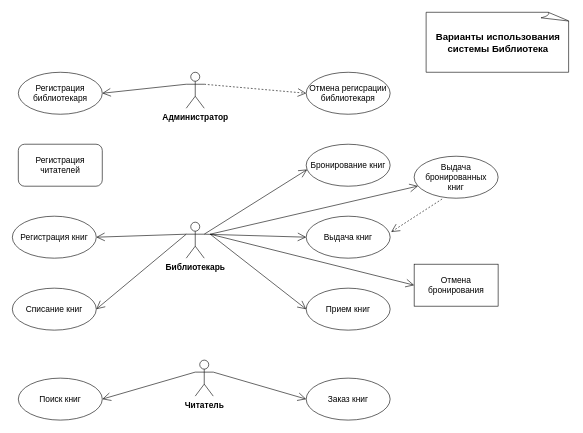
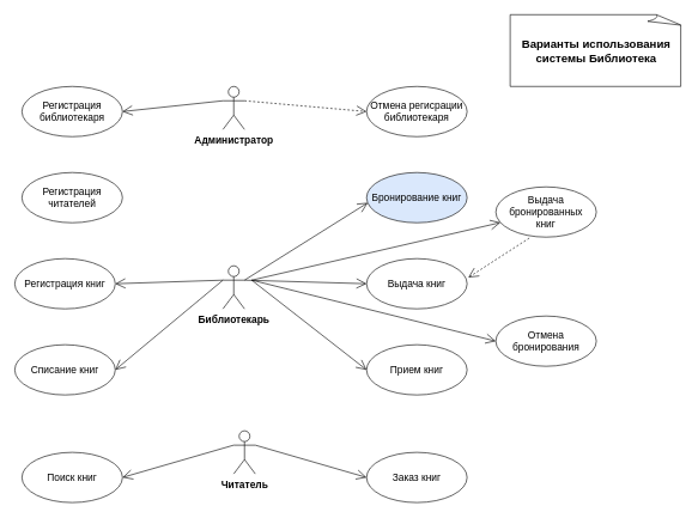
- <mxCell id="6" value="&lt;font style=&quot;font-size: 14px;&quot;&gt;Регистрация читателей&lt;/font&gt;" style="whiteSpace=wrap;html=1;rounded=1;" parent="1" vertex="1"><mxGeometry x="30" y="240" width="140" height="70" as="geometry" /></mxCell>
+ <mxCell id="6" value="&lt;font style=&quot;font-size: 14px;&quot;&gt;Регистрация читателей&lt;/font&gt;" style="ellipse;whiteSpace=wrap;html=1;" parent="1" vertex="1"><mxGeometry x="30" y="240" width="140" height="70" as="geometry" /></mxCell>
- <mxCell id="9" value="&lt;font style=&quot;font-size: 14px;&quot;&gt;Бронирование книг&lt;/font&gt;" style="ellipse;whiteSpace=wrap;html=1;" parent="1" vertex="1"><mxGeometry x="510" y="240" width="140" height="70" as="geometry" /></mxCell>
+ <mxCell id="9" value="&lt;font style=&quot;font-size: 14px;&quot;&gt;Бронирование книг&lt;/font&gt;" style="ellipse;whiteSpace=wrap;html=1;fillColor=#dae8fc;" parent="1" vertex="1"><mxGeometry x="510" y="240" width="140" height="70" as="geometry" /></mxCell>
- <mxCell id="12" value="&lt;font style=&quot;font-size: 14px;&quot;&gt;Отмена бронирования&lt;/font&gt;" style="whiteSpace=wrap;html=1;rounded=0;" parent="1" vertex="1"><mxGeometry x="690" y="440" width="140" height="70" as="geometry" /></mxCell>
+ <mxCell id="12" value="&lt;font style=&quot;font-size: 14px;&quot;&gt;Отмена бронирования&lt;/font&gt;" style="ellipse;whiteSpace=wrap;html=1;" parent="1" vertex="1"><mxGeometry x="690" y="440" width="140" height="70" as="geometry" /></mxCell>
